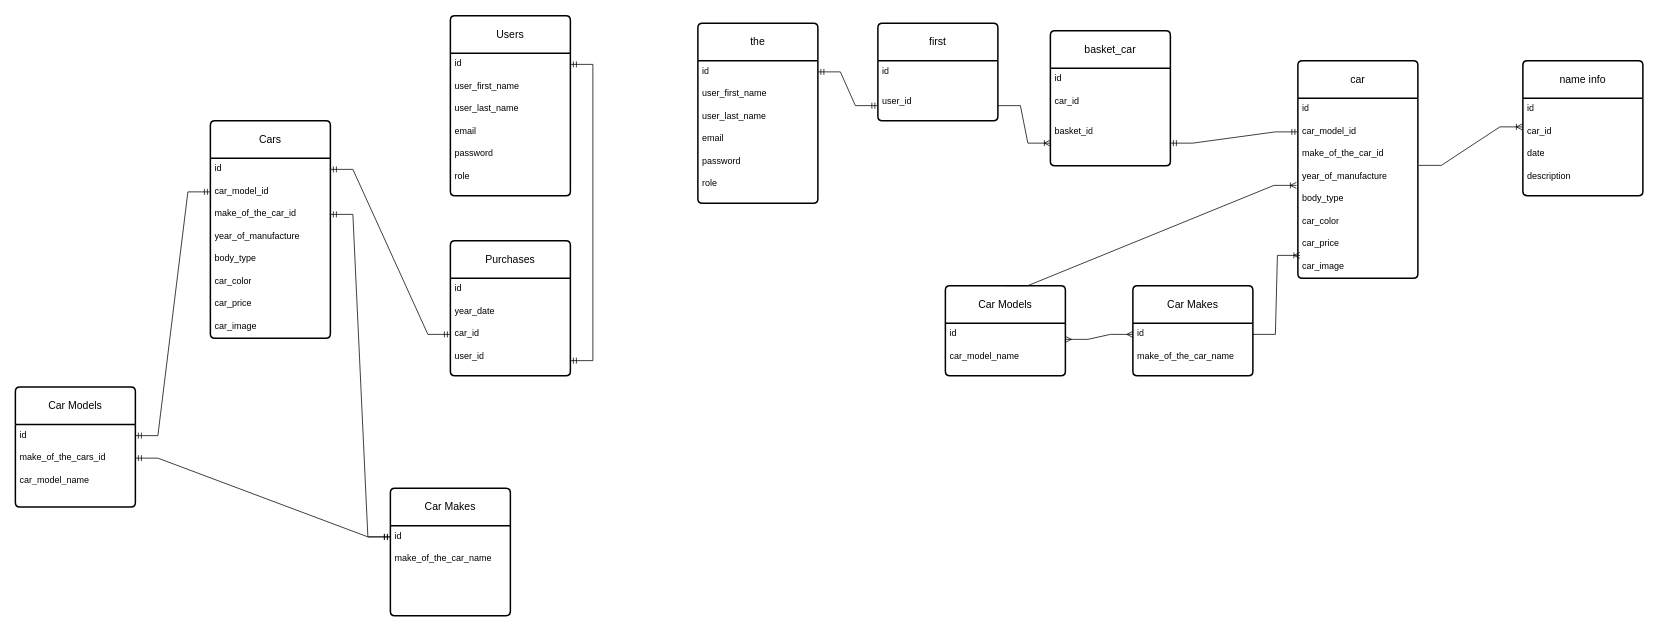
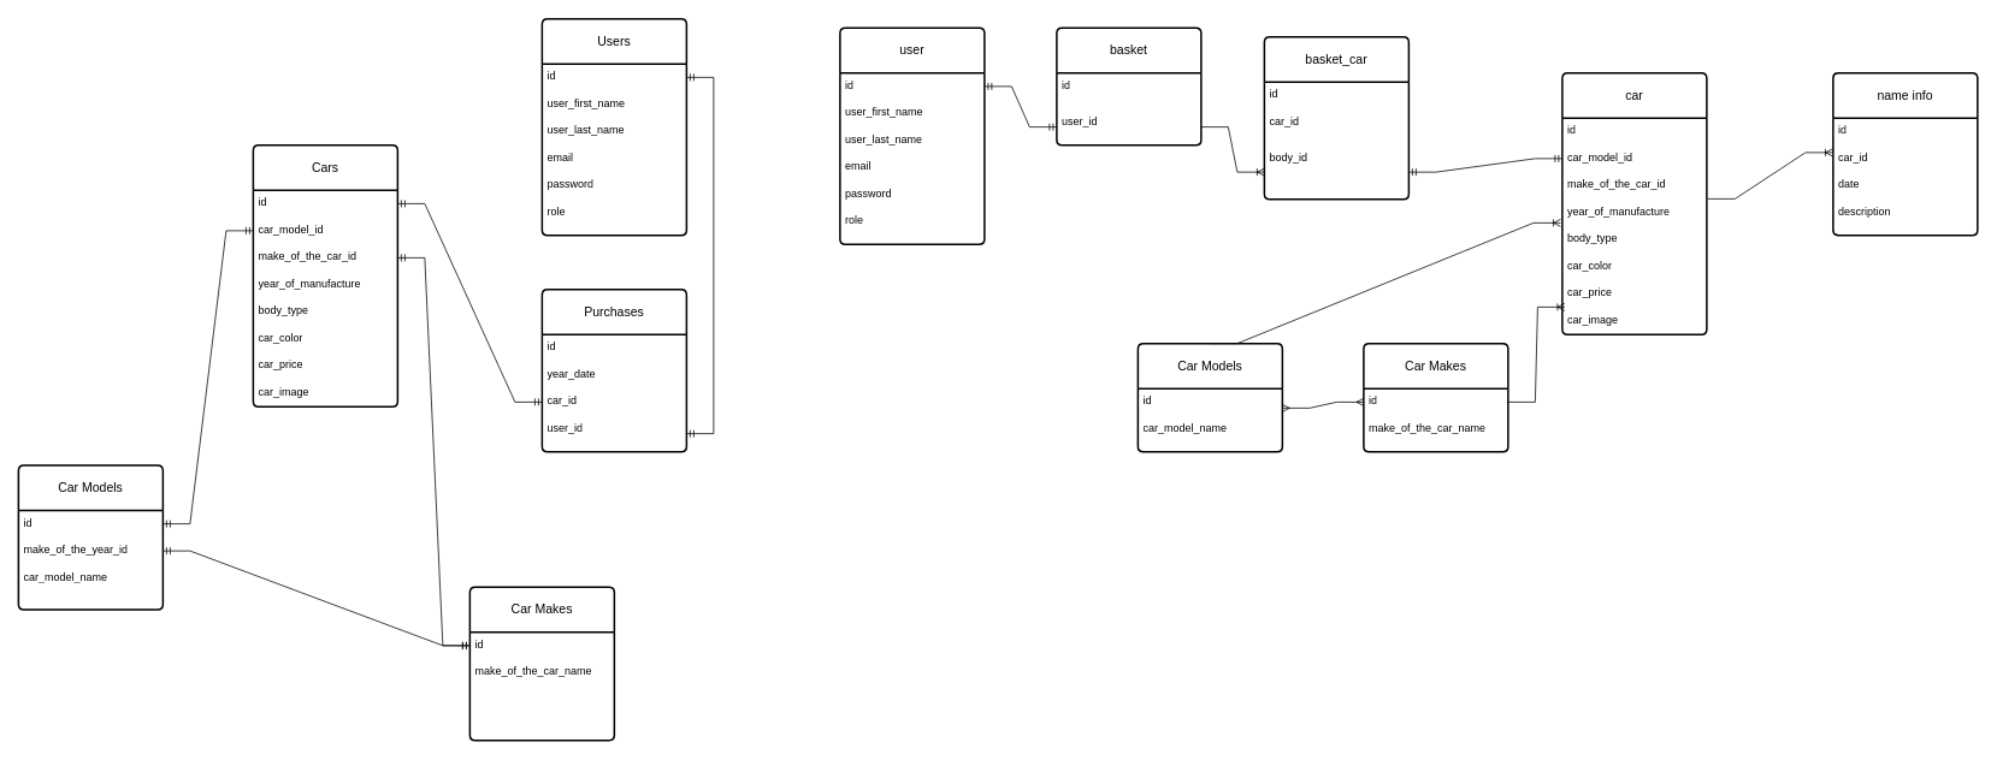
- <mxCell id="36" value="the" style="swimlane;childLayout=stackLayout;horizontal=1;startSize=50;horizontalStack=0;rounded=1;fontSize=14;fontStyle=0;strokeWidth=2;resizeParent=0;resizeLast=1;shadow=0;dashed=0;align=center;arcSize=4;whiteSpace=wrap;html=1;" vertex="1" parent="1"><mxGeometry x="930" y="30" width="160" height="240" as="geometry" /></mxCell>
+ <mxCell id="36" value="user" style="swimlane;childLayout=stackLayout;horizontal=1;startSize=50;horizontalStack=0;rounded=1;fontSize=14;fontStyle=0;strokeWidth=2;resizeParent=0;resizeLast=1;shadow=0;dashed=0;align=center;arcSize=4;whiteSpace=wrap;html=1;" vertex="1" parent="1"><mxGeometry x="930" y="30" width="160" height="240" as="geometry" /></mxCell>
- <mxCell id="43" value="first" style="swimlane;childLayout=stackLayout;horizontal=1;startSize=50;horizontalStack=0;rounded=1;fontSize=14;fontStyle=0;strokeWidth=2;resizeParent=0;resizeLast=1;shadow=0;dashed=0;align=center;arcSize=4;whiteSpace=wrap;html=1;" vertex="1" parent="1"><mxGeometry x="1170" y="30" width="160" height="130" as="geometry" /></mxCell>
+ <mxCell id="43" value="basket" style="swimlane;childLayout=stackLayout;horizontal=1;startSize=50;horizontalStack=0;rounded=1;fontSize=14;fontStyle=0;strokeWidth=2;resizeParent=0;resizeLast=1;shadow=0;dashed=0;align=center;arcSize=4;whiteSpace=wrap;html=1;" vertex="1" parent="1"><mxGeometry x="1170" y="30" width="160" height="130" as="geometry" /></mxCell>
- <mxCell id="49" value="basket_id" style="text;strokeColor=none;fillColor=none;spacingLeft=4;spacingRight=4;overflow=hidden;rotatable=0;points=[[0,0.5],[1,0.5]];portConstraint=eastwest;fontSize=12;whiteSpace=wrap;html=1;" vertex="1" parent="46"><mxGeometry y="120" width="160" height="60" as="geometry" /></mxCell>
+ <mxCell id="49" value="body_id" style="text;strokeColor=none;fillColor=none;spacingLeft=4;spacingRight=4;overflow=hidden;rotatable=0;points=[[0,0.5],[1,0.5]];portConstraint=eastwest;fontSize=12;whiteSpace=wrap;html=1;" vertex="1" parent="46"><mxGeometry y="120" width="160" height="60" as="geometry" /></mxCell>
- <mxCell id="26" value="make_of_the_cars_id" style="text;strokeColor=none;fillColor=none;spacingLeft=4;spacingRight=4;overflow=hidden;rotatable=0;points=[[0,0.5],[1,0.5]];portConstraint=eastwest;fontSize=12;whiteSpace=wrap;html=1;" vertex="1" parent="24"><mxGeometry y="80" width="160" height="30" as="geometry" /></mxCell>
+ <mxCell id="26" value="make_of_the_year_id" style="text;strokeColor=none;fillColor=none;spacingLeft=4;spacingRight=4;overflow=hidden;rotatable=0;points=[[0,0.5],[1,0.5]];portConstraint=eastwest;fontSize=12;whiteSpace=wrap;html=1;" vertex="1" parent="24"><mxGeometry y="80" width="160" height="30" as="geometry" /></mxCell>
